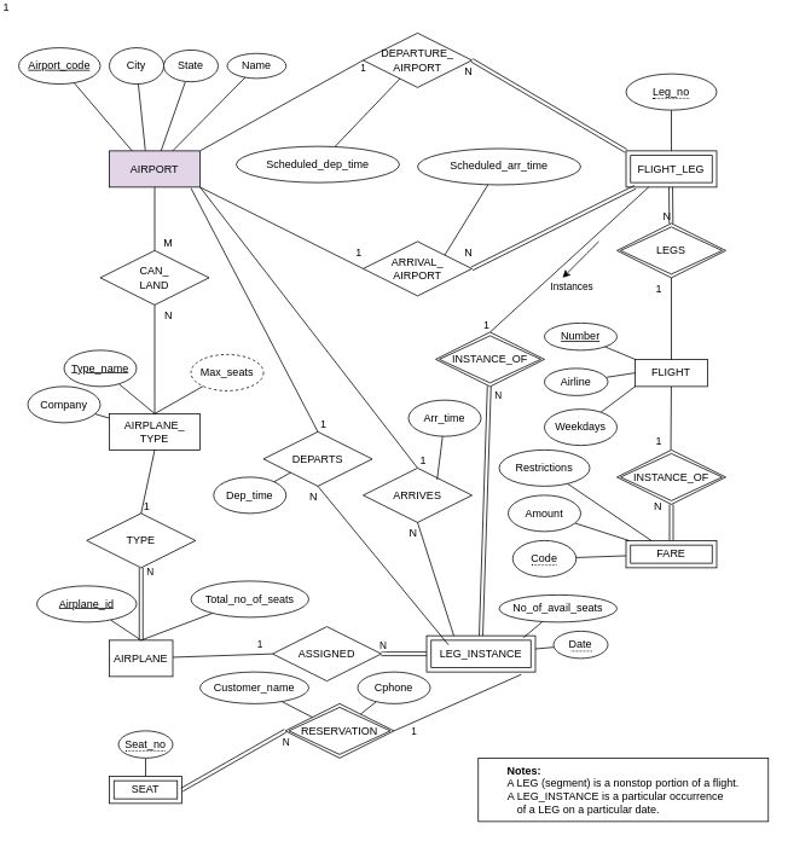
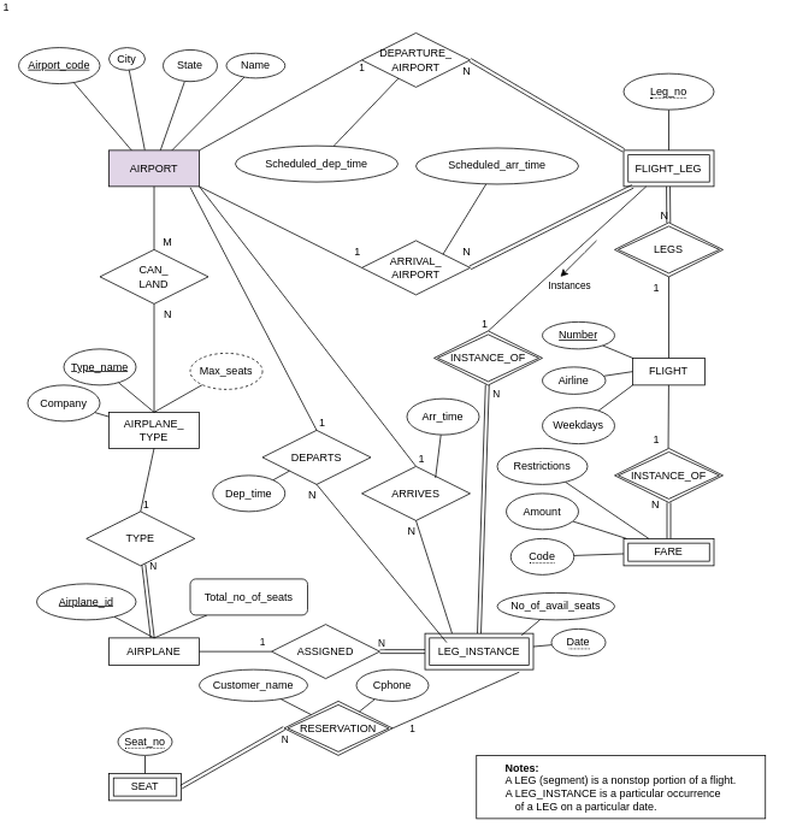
- <mxCell id="66" value="City" style="ellipse;whiteSpace=wrap;html=1;align=center;fontStyle=0;" parent="1" vertex="1"><mxGeometry x="120" y="36.25" width="60" height="40" as="geometry" /></mxCell>
+ <mxCell id="66" value="City" style="ellipse;whiteSpace=wrap;html=1;align=center;fontStyle=0;" parent="1" vertex="1"><mxGeometry x="120" y="36.25" width="40" height="25" as="geometry" /></mxCell>
- <mxCell id="61" value="Total_no_of_seats" style="ellipse;whiteSpace=wrap;html=1;align=center;fontStyle=0;" parent="1" vertex="1"><mxGeometry x="210" y="624.7" width="130" height="40" as="geometry" /></mxCell>
+ <mxCell id="61" value="Total_no_of_seats" style="whiteSpace=wrap;html=1;align=center;fontStyle=0;rounded=1;" parent="1" vertex="1"><mxGeometry x="210" y="624.7" width="130" height="40" as="geometry" /></mxCell>
- <mxCell id="3" value="AIRPLANE" style="whiteSpace=wrap;html=1;align=center;" parent="1" vertex="1"><mxGeometry x="120" y="690" width="70" height="40" as="geometry" /></mxCell>
+ <mxCell id="3" value="AIRPLANE" style="whiteSpace=wrap;html=1;align=center;" parent="1" vertex="1"><mxGeometry x="120" y="690" width="100" height="30" as="geometry" /></mxCell>
